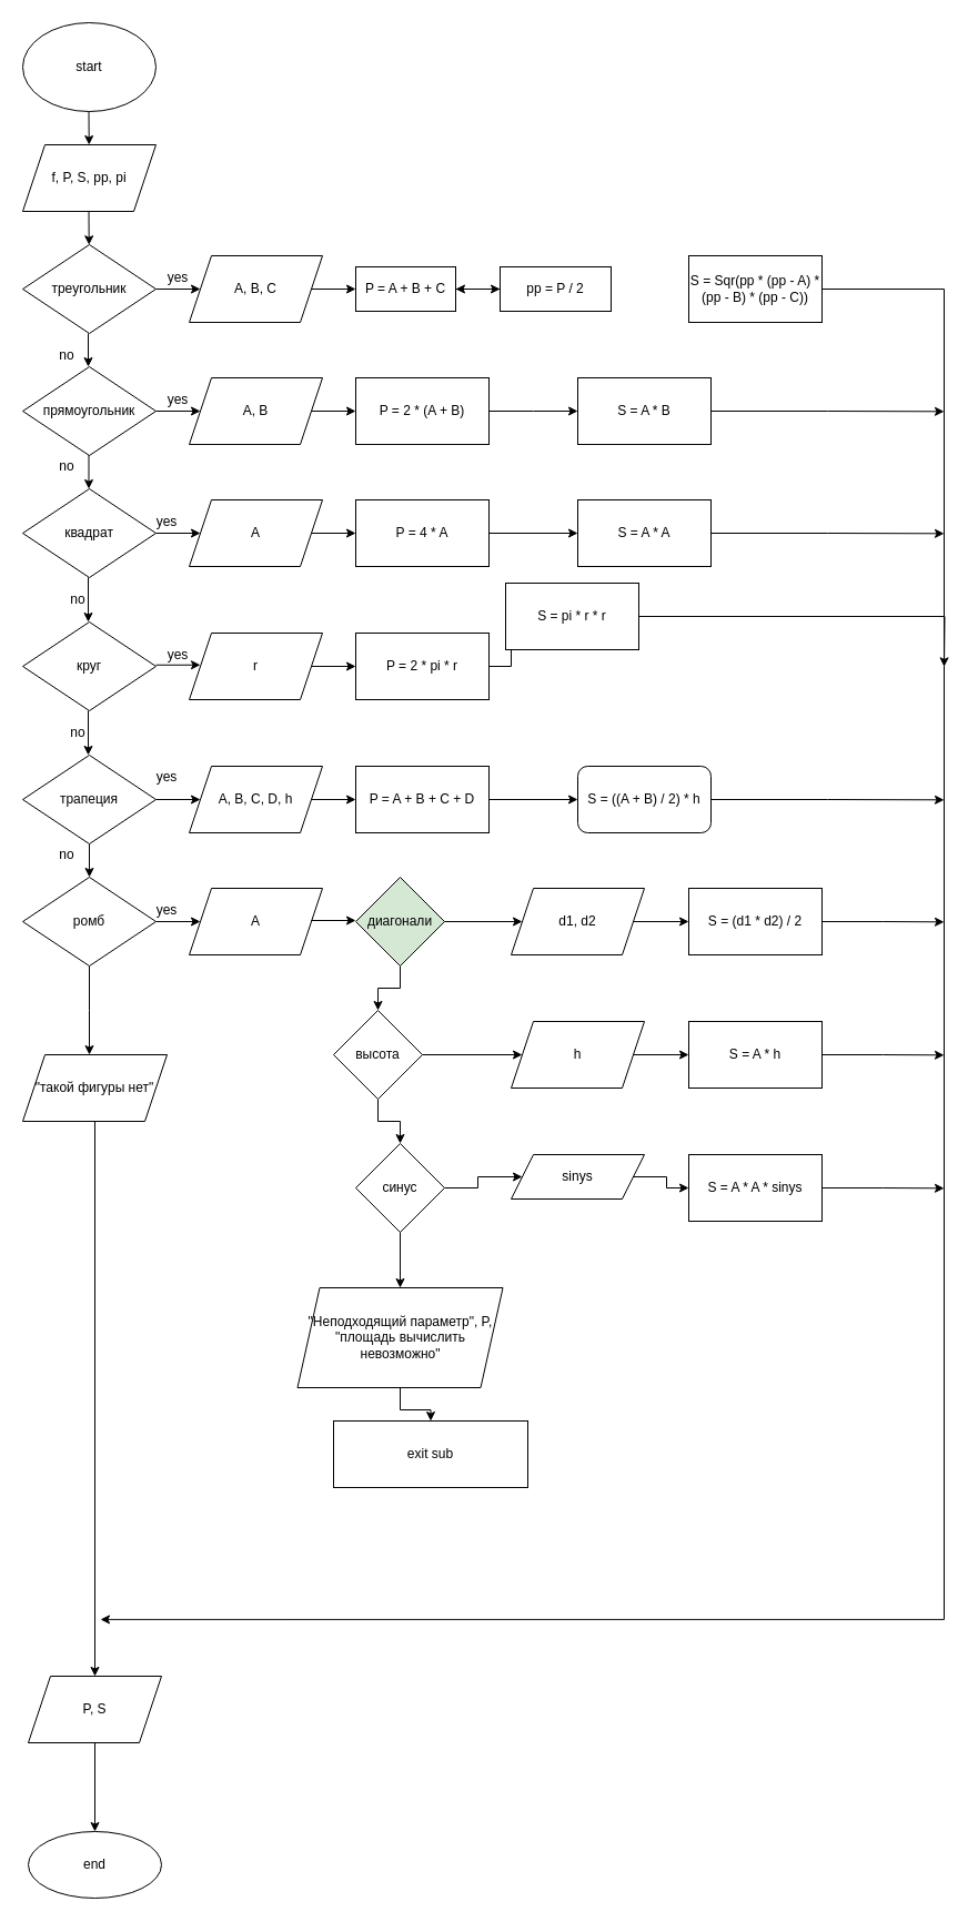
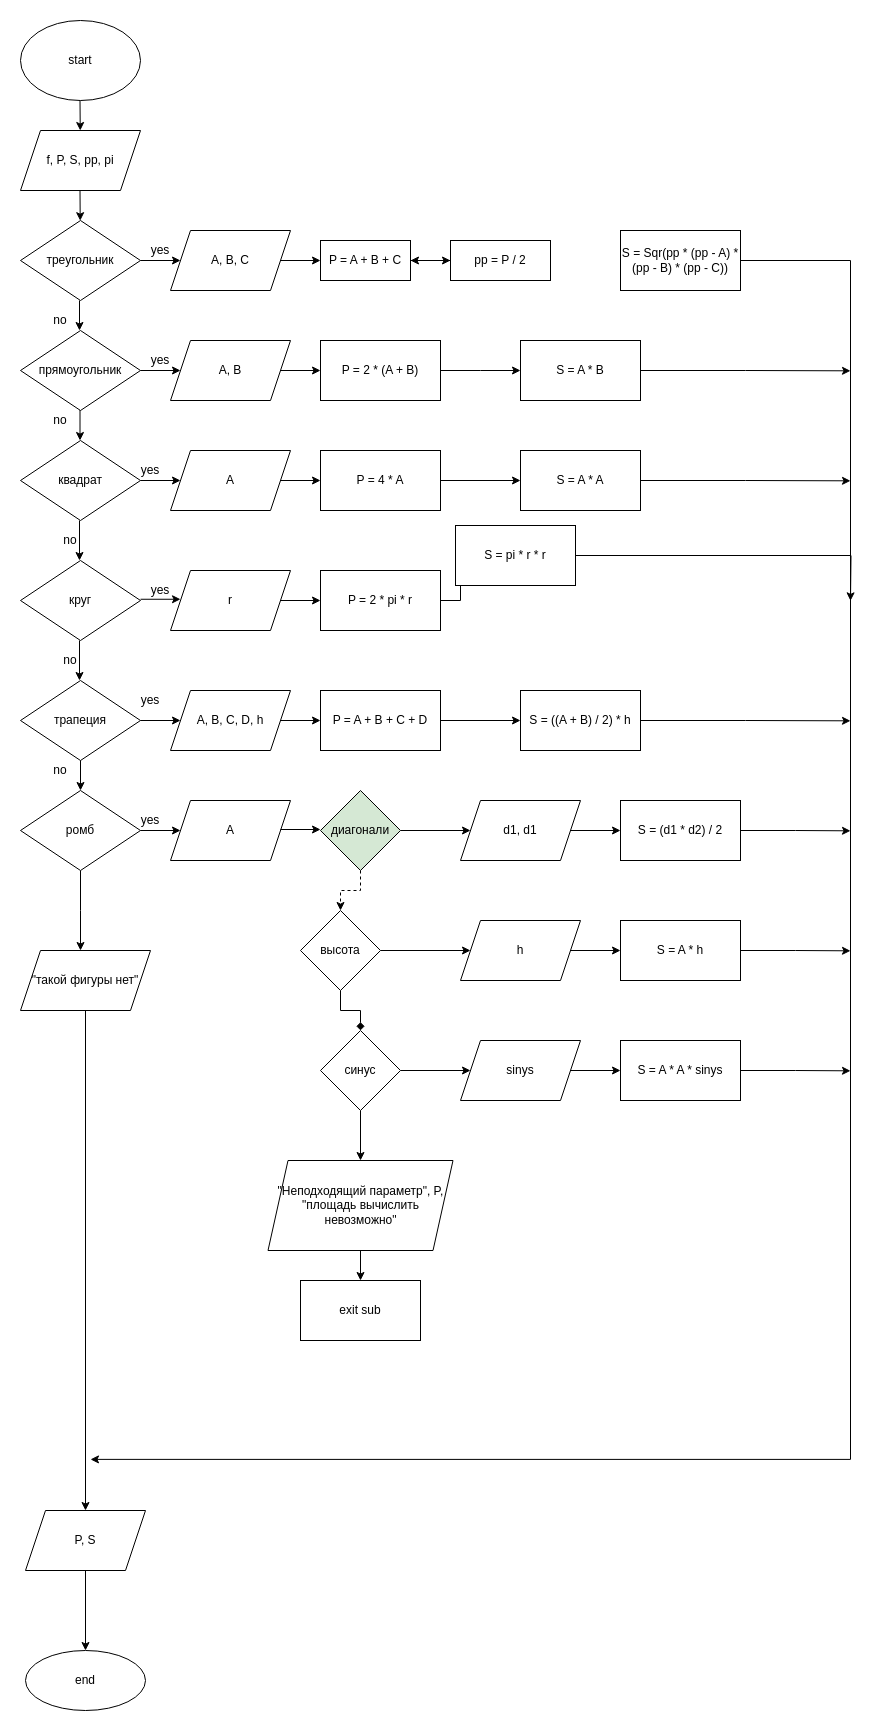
- <mxCell id="68" value="S = ((A + B) / 2) * h" style="whiteSpace=wrap;html=1;rounded=1;" vertex="1" parent="1"><mxGeometry x="520" y="690" width="120" height="60" as="geometry" /></mxCell>
+ <mxCell id="68" value="S = ((A + B) / 2) * h" style="whiteSpace=wrap;html=1;rounded=0;" vertex="1" parent="1"><mxGeometry x="520" y="690" width="120" height="60" as="geometry" /></mxCell>
- <mxCell id="79" value="d1, d2" style="shape=parallelogram;perimeter=parallelogramPerimeter;whiteSpace=wrap;html=1;fixedSize=1;" vertex="1" parent="1"><mxGeometry x="460" y="800" width="120" height="60" as="geometry" /></mxCell>
+ <mxCell id="79" value="d1, d1" style="shape=parallelogram;perimeter=parallelogramPerimeter;whiteSpace=wrap;html=1;fixedSize=1;" vertex="1" parent="1"><mxGeometry x="460" y="800" width="120" height="60" as="geometry" /></mxCell>
- <mxCell id="69" value="" style="edgeStyle=orthogonalEdgeStyle;rounded=0;orthogonalLoop=1;jettySize=auto;html=1;" edge="1" parent="1" source="71" target="74"><mxGeometry relative="1" as="geometry" /></mxCell>
+ <mxCell id="69" value="" style="edgeStyle=orthogonalEdgeStyle;rounded=0;orthogonalLoop=1;jettySize=auto;html=1;dashed=1;" edge="1" parent="1" source="71" target="74"><mxGeometry relative="1" as="geometry" /></mxCell>
- <mxCell id="72" value="" style="edgeStyle=orthogonalEdgeStyle;rounded=0;orthogonalLoop=1;jettySize=auto;html=1;" edge="1" parent="1" source="74" target="77"><mxGeometry relative="1" as="geometry" /></mxCell>
+ <mxCell id="72" value="" style="edgeStyle=orthogonalEdgeStyle;rounded=0;orthogonalLoop=1;jettySize=auto;html=1;endArrow=diamond;" edge="1" parent="1" source="74" target="77"><mxGeometry relative="1" as="geometry" /></mxCell>
- <mxCell id="87" value="sinys" style="shape=parallelogram;perimeter=parallelogramPerimeter;whiteSpace=wrap;html=1;fixedSize=1;" vertex="1" parent="1"><mxGeometry x="460" y="1040" width="120" height="40" as="geometry" /></mxCell>
+ <mxCell id="87" value="sinys" style="shape=parallelogram;perimeter=parallelogramPerimeter;whiteSpace=wrap;html=1;fixedSize=1;" vertex="1" parent="1"><mxGeometry x="460" y="1040" width="120" height="60" as="geometry" /></mxCell>
- <mxCell id="92" value="exit sub" style="whiteSpace=wrap;html=1;" vertex="1" parent="1"><mxGeometry x="300" y="1280" width="175" height="60" as="geometry" /></mxCell>
+ <mxCell id="92" value="exit sub" style="whiteSpace=wrap;html=1;" vertex="1" parent="1"><mxGeometry x="300" y="1280" width="120" height="60" as="geometry" /></mxCell>
